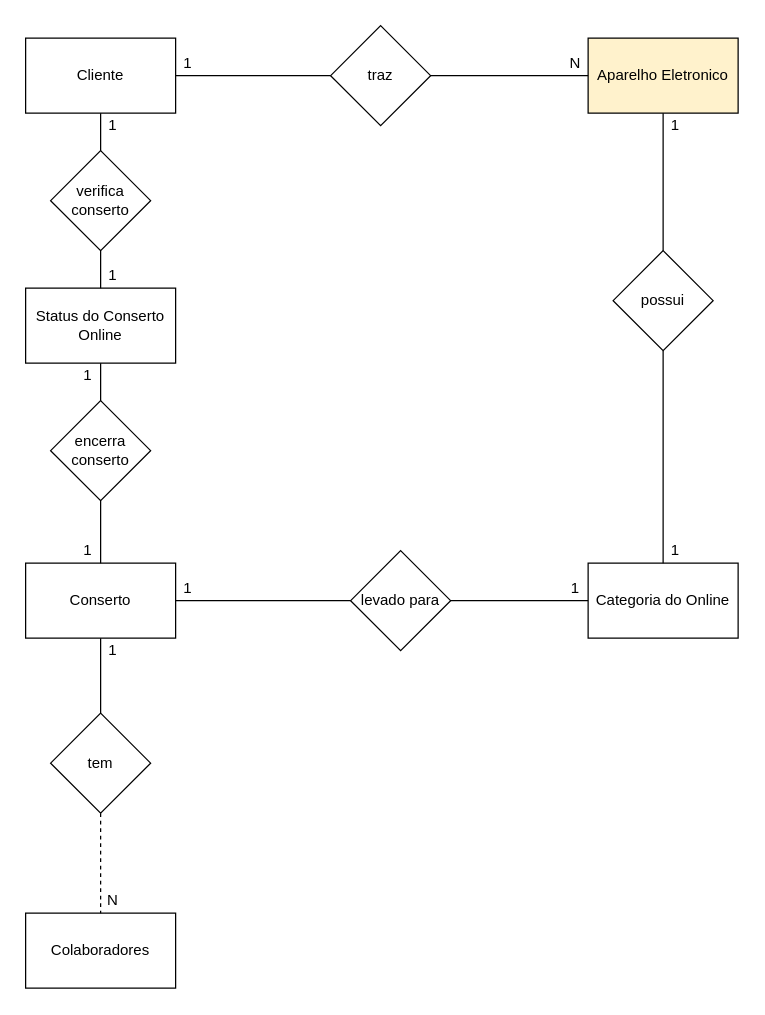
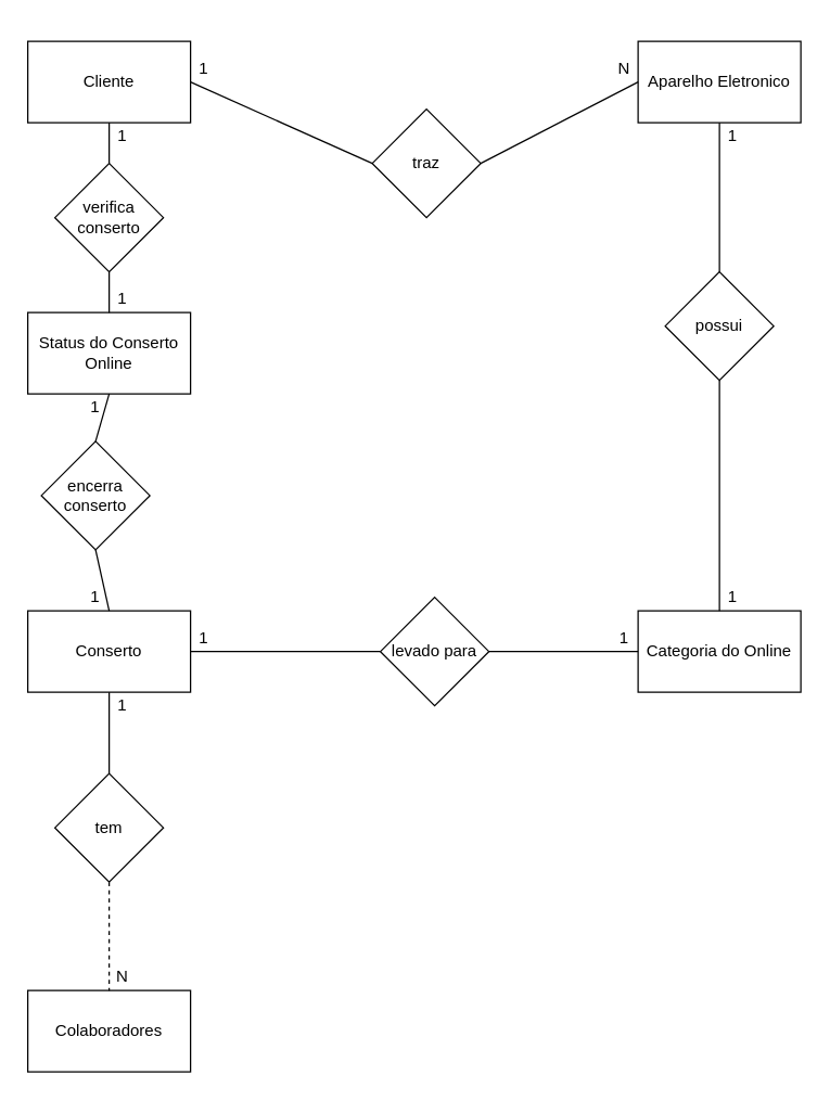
- <mxCell id="3" value="traz" style="rhombus;whiteSpace=wrap;html=1;" vertex="1" parent="1"><mxGeometry x="264" y="20" width="80" height="80" as="geometry" /></mxCell>
+ <mxCell id="3" value="traz" style="rhombus;whiteSpace=wrap;html=1;" vertex="1" parent="1"><mxGeometry x="274" y="80" width="80" height="80" as="geometry" /></mxCell>
- <mxCell id="4" value="Aparelho Eletronico" style="rounded=0;whiteSpace=wrap;html=1;fillColor=#fff2cc;" vertex="1" parent="1"><mxGeometry x="470" y="30" width="120" height="60" as="geometry" /></mxCell>
+ <mxCell id="4" value="Aparelho Eletronico" style="rounded=0;whiteSpace=wrap;html=1;" vertex="1" parent="1"><mxGeometry x="470" y="30" width="120" height="60" as="geometry" /></mxCell>
- <mxCell id="10" value="encerra conserto" style="rhombus;whiteSpace=wrap;html=1;" vertex="1" parent="1"><mxGeometry x="40" y="320" width="80" height="80" as="geometry" /></mxCell>
+ <mxCell id="10" value="encerra conserto" style="rhombus;whiteSpace=wrap;html=1;" vertex="1" parent="1"><mxGeometry x="30" y="325" width="80" height="80" as="geometry" /></mxCell>
